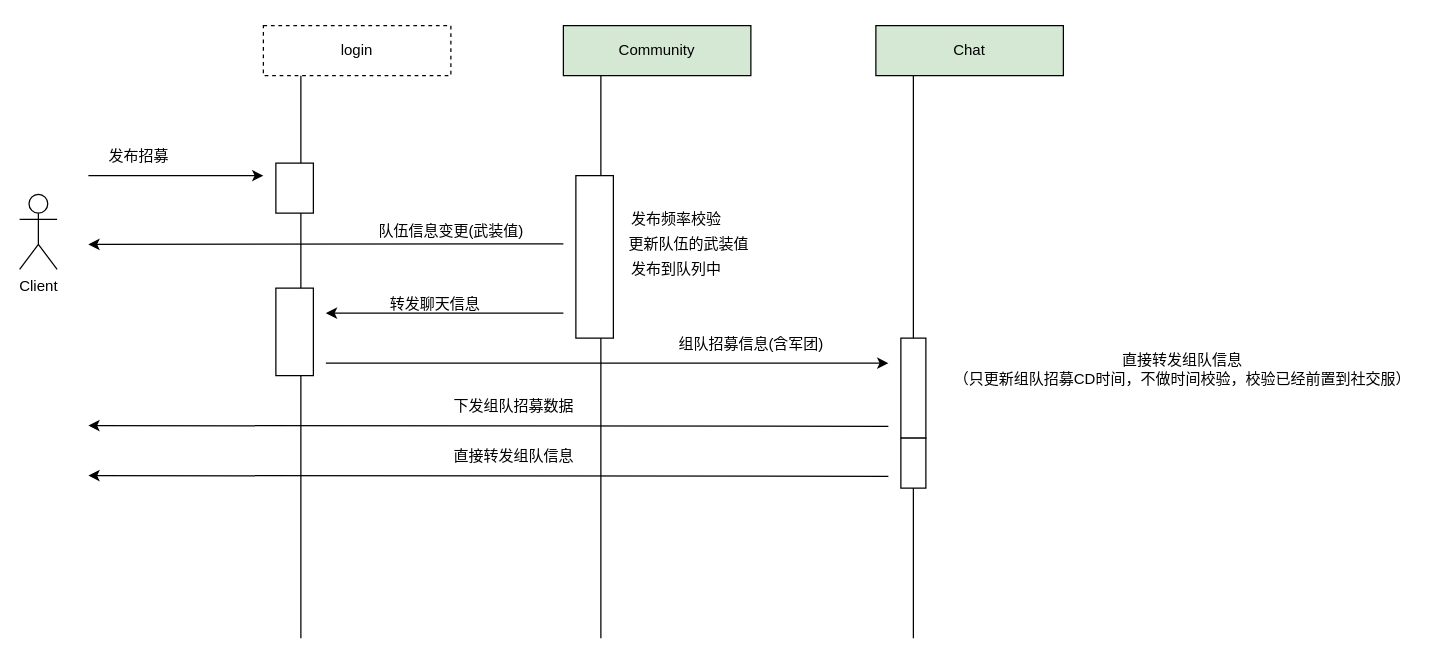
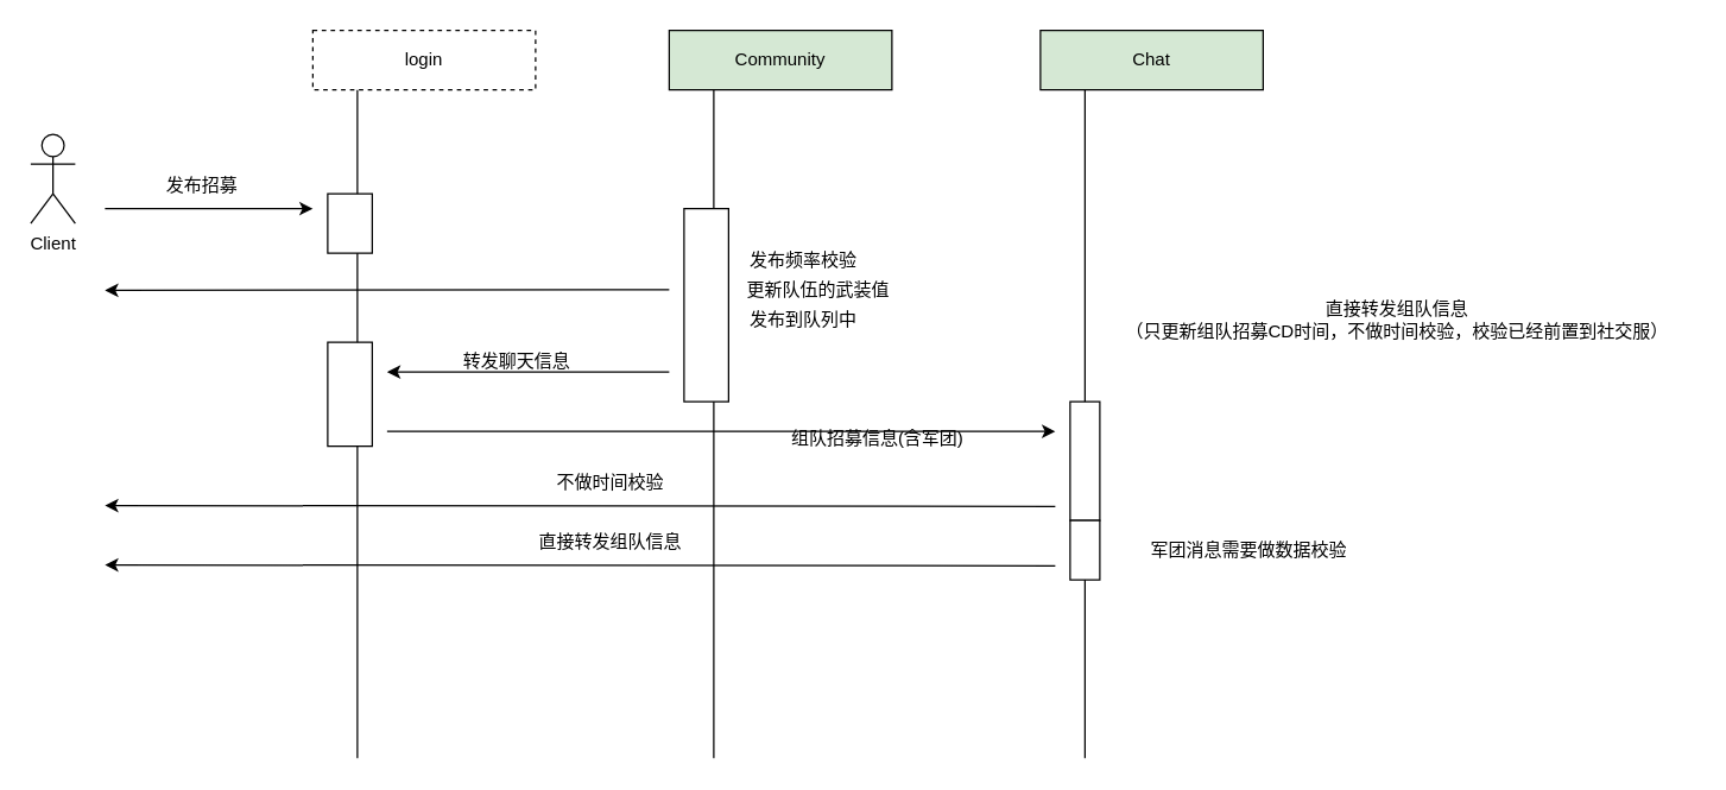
- <mxCell id="32" value="发布招募" style="text;html=1;align=center;verticalAlign=middle;resizable=0;points=[];autosize=1;strokeColor=none;fillColor=none;" vertex="1" parent="1"><mxGeometry x="75" y="110" width="70" height="30" as="geometry" /></mxCell>
+ <mxCell id="32" value="发布招募" style="text;html=1;align=center;verticalAlign=middle;resizable=0;points=[];autosize=1;strokeColor=none;fillColor=none;" vertex="1" parent="1"><mxGeometry x="100" y="110" width="70" height="30" as="geometry" /></mxCell>
- <mxCell id="2" value="Client" style="shape=umlActor;verticalLabelPosition=bottom;verticalAlign=top;html=1;outlineConnect=0;" vertex="1" parent="1"><mxGeometry x="15" y="155" width="30" height="60" as="geometry" /></mxCell>
+ <mxCell id="2" value="Client" style="shape=umlActor;verticalLabelPosition=bottom;verticalAlign=top;html=1;outlineConnect=0;" vertex="1" parent="1"><mxGeometry x="20" y="90" width="30" height="60" as="geometry" /></mxCell>
- <mxCell id="9" value="队伍信息变更(武装值)" style="text;html=1;align=center;verticalAlign=middle;resizable=0;points=[];autosize=1;strokeColor=none;fillColor=none;" vertex="1" parent="3"><mxGeometry x="80" y="150" width="140" height="30" as="geometry" /></mxCell>
- <mxCell id="20" value="组队招募信息(含军团)" style="text;html=1;align=center;verticalAlign=middle;resizable=0;points=[];autosize=1;strokeColor=none;fillColor=none;" vertex="1" parent="14"><mxGeometry x="80" y="240" width="140" height="30" as="geometry" /></mxCell>
+ <mxCell id="20" value="组队招募信息(含军团)" style="text;html=1;align=center;verticalAlign=middle;resizable=0;points=[];autosize=1;strokeColor=none;fillColor=none;" vertex="1" parent="14"><mxGeometry x="70" y="260" width="140" height="30" as="geometry" /></mxCell>
- <mxCell id="28" value="直接转发组队信息&lt;div&gt;（只更新组队招募CD时间，不做时间校验，校验已经前置到社交服）&lt;/div&gt;" style="text;html=1;align=center;verticalAlign=middle;resizable=0;points=[];autosize=1;strokeColor=none;fillColor=none;" vertex="1" parent="24"><mxGeometry x="50" y="255" width="390" height="40" as="geometry" /></mxCell>
+ <mxCell id="28" value="直接转发组队信息&lt;div&gt;（只更新组队招募CD时间，不做时间校验，校验已经前置到社交服）&lt;/div&gt;" style="text;html=1;align=center;verticalAlign=middle;resizable=0;points=[];autosize=1;strokeColor=none;fillColor=none;" vertex="1" parent="24"><mxGeometry x="45" y="175" width="390" height="40" as="geometry" /></mxCell>
- <mxCell id="12" value="下发组队招募数据" style="text;html=1;align=center;verticalAlign=middle;resizable=0;points=[];autosize=1;strokeColor=none;fillColor=none;" vertex="1" parent="3"><mxGeometry x="140" y="290" width="120" height="30" as="geometry" /></mxCell>
+ <mxCell id="12" value="不做时间校验" style="text;html=1;align=center;verticalAlign=middle;resizable=0;points=[];autosize=1;strokeColor=none;fillColor=none;" vertex="1" parent="3"><mxGeometry x="140" y="290" width="120" height="30" as="geometry" /></mxCell>
+ <mxCell id="29" value="军团消息需要做数据校验" style="text;html=1;align=center;verticalAlign=middle;resizable=0;points=[];autosize=1;strokeColor=none;fillColor=none;" vertex="1" parent="24"><mxGeometry x="60" y="335" width="160" height="30" as="geometry" /></mxCell>
